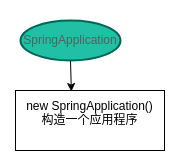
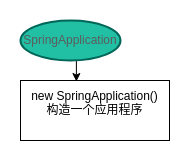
- <mxCell id="4" value="&lt;div&gt;new SpringApplication()&lt;/div&gt;&lt;div&gt;构造一个应用程序&lt;/div&gt;&lt;div&gt;&lt;br&gt;&lt;/div&gt;" style="rounded=0;whiteSpace=wrap;html=1;" vertex="1" parent="1"><mxGeometry x="15" y="90" width="149" height="60" as="geometry" /></mxCell>
+ <mxCell id="4" value="&lt;div&gt;new SpringApplication()&lt;/div&gt;&lt;div&gt;构造一个应用程序&lt;/div&gt;&lt;div&gt;&lt;br&gt;&lt;/div&gt;" style="rounded=0;whiteSpace=wrap;html=1;" vertex="1" parent="1"><mxGeometry x="20" y="80" width="149" height="60" as="geometry" /></mxCell>
